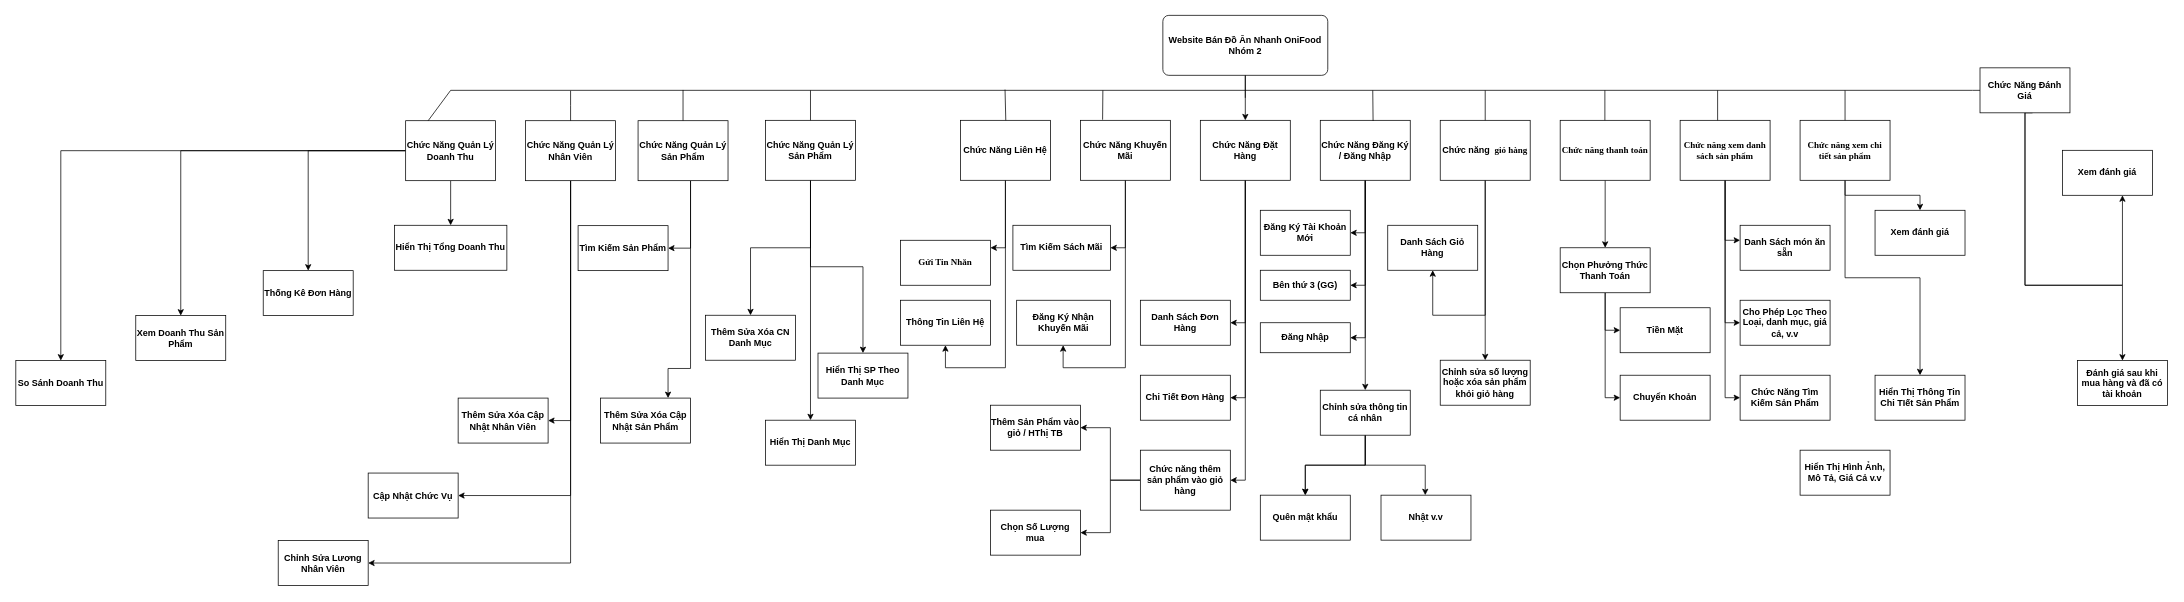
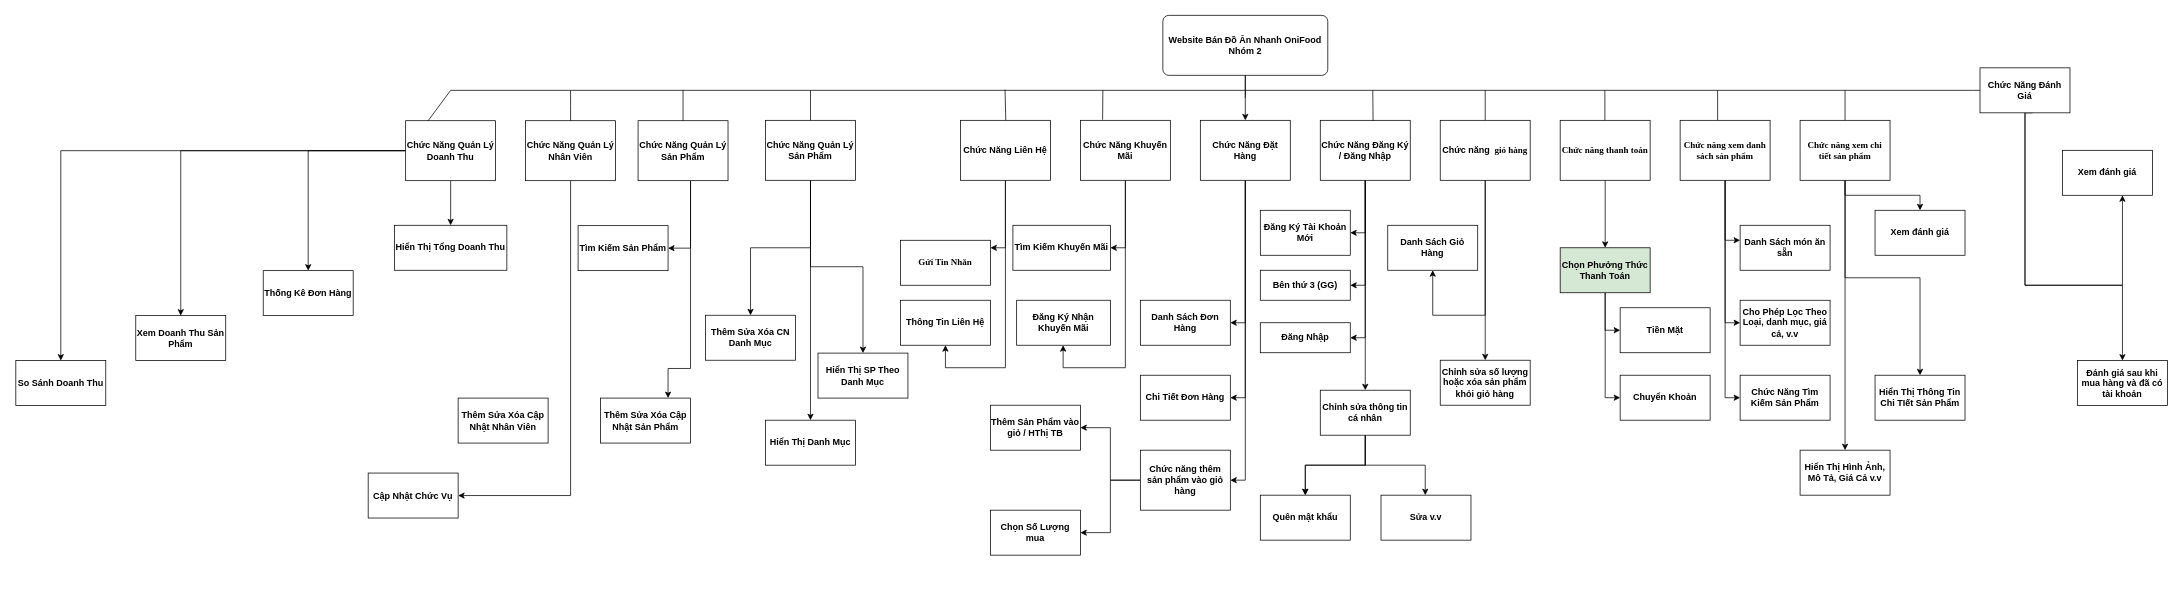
- <mxCell id="67" value="Tìm Kiếm Sách Mãi" style="whiteSpace=wrap;html=1;align=center;fontStyle=1" parent="1" vertex="1"><mxGeometry x="1350" y="300" width="130" height="60" as="geometry" /></mxCell>
+ <mxCell id="67" value="Tìm Kiếm Khuyến Mãi" style="whiteSpace=wrap;html=1;align=center;fontStyle=1" parent="1" vertex="1"><mxGeometry x="1350" y="300" width="130" height="60" as="geometry" /></mxCell>
- <mxCell id="87" value="Chọn Phưởng Thức Thanh Toán" style="whiteSpace=wrap;html=1;fontStyle=1;" parent="1" vertex="1"><mxGeometry x="2080" y="330" width="120" height="60" as="geometry" /></mxCell>
+ <mxCell id="87" value="Chọn Phưởng Thức Thanh Toán" style="whiteSpace=wrap;html=1;fontStyle=1;fillColor=#d5e8d4;" parent="1" vertex="1"><mxGeometry x="2080" y="330" width="120" height="60" as="geometry" /></mxCell>
- <mxCell id="8" value="" style="edgeStyle=elbowEdgeStyle;rounded=0;orthogonalLoop=1;jettySize=auto;html=1;exitX=0.5;exitY=1;exitDx=0;exitDy=0;" parent="1" source="10" target="61" edge="1"><mxGeometry relative="1" as="geometry"><mxPoint x="700" y="230.553" as="sourcePoint" /><Array as="points"><mxPoint x="760" y="380.5" /></Array></mxGeometry></mxCell>
+ <mxCell id="38" value="" style="edgeStyle=orthogonalEdgeStyle;rounded=0;orthogonalLoop=1;jettySize=auto;html=1;" parent="1" source="41" target="76" edge="1"><mxGeometry relative="1" as="geometry"><mxPoint x="2440" y="240" as="sourcePoint" /><Array as="points"><mxPoint x="2460" y="610" /><mxPoint x="2460" y="610" /></Array></mxGeometry></mxCell>
- <mxCell id="100" value="Nhật v.v" style="whiteSpace=wrap;html=1;fontStyle=1;" parent="1" vertex="1"><mxGeometry x="1841" y="660" width="120" height="60" as="geometry" /></mxCell>
+ <mxCell id="100" value="Sửa v.v" style="whiteSpace=wrap;html=1;fontStyle=1;" parent="1" vertex="1"><mxGeometry x="1841" y="660" width="120" height="60" as="geometry" /></mxCell>
- <mxCell id="7" value="" style="edgeStyle=orthogonalEdgeStyle;rounded=0;orthogonalLoop=1;jettySize=auto;html=1;" parent="1" source="10" target="60" edge="1"><mxGeometry relative="1" as="geometry"><Array as="points"><mxPoint x="760" y="710.5" /><mxPoint x="760" y="710.5" /></Array></mxGeometry></mxCell>
- <mxCell id="60" value="Chỉnh Sửa Lương Nhân Viên" style="whiteSpace=wrap;html=1;fontStyle=1;" parent="1" vertex="1"><mxGeometry x="370" y="720.5" width="120" height="60" as="geometry" /></mxCell>
